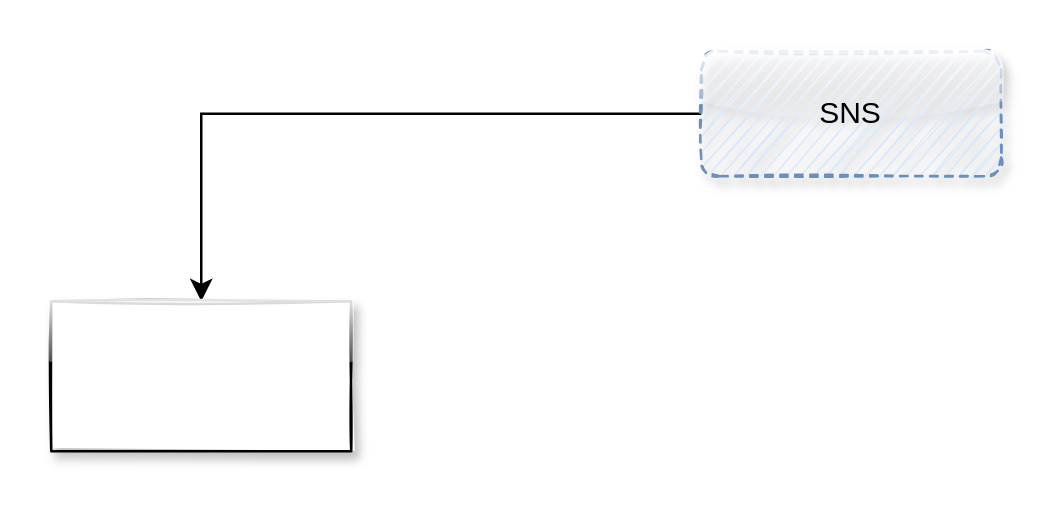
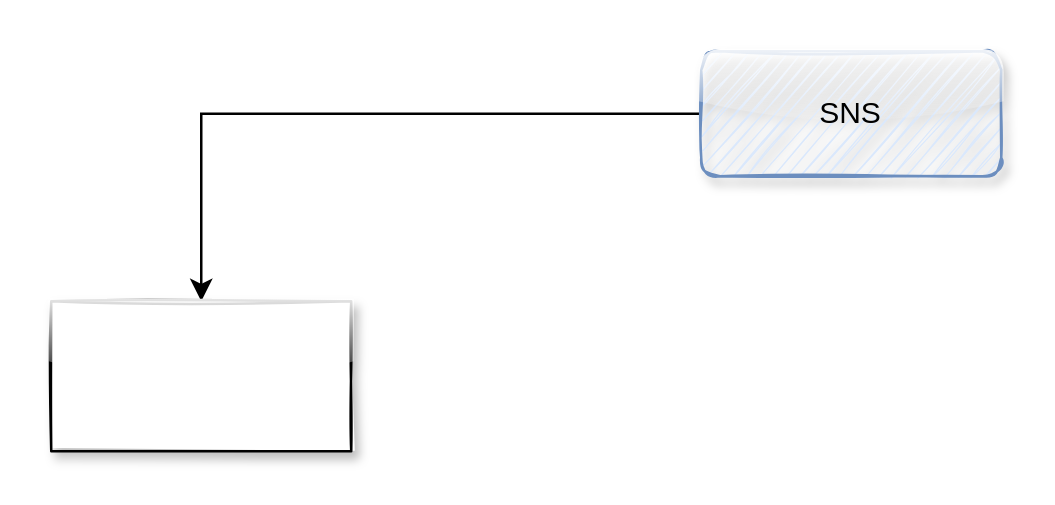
- <mxCell id="3" value="SNS" style="rounded=1;whiteSpace=wrap;html=1;fillColor=#dae8fc;strokeColor=#6c8ebf;shadow=1;glass=1;sketch=1;dashed=1;" vertex="1" parent="1"><mxGeometry x="280" y="20" width="120" height="50" as="geometry" /></mxCell>
+ <mxCell id="3" value="SNS" style="rounded=1;whiteSpace=wrap;html=1;fillColor=#dae8fc;strokeColor=#6c8ebf;shadow=1;glass=1;sketch=1;" vertex="1" parent="1"><mxGeometry x="280" y="20" width="120" height="50" as="geometry" /></mxCell>
